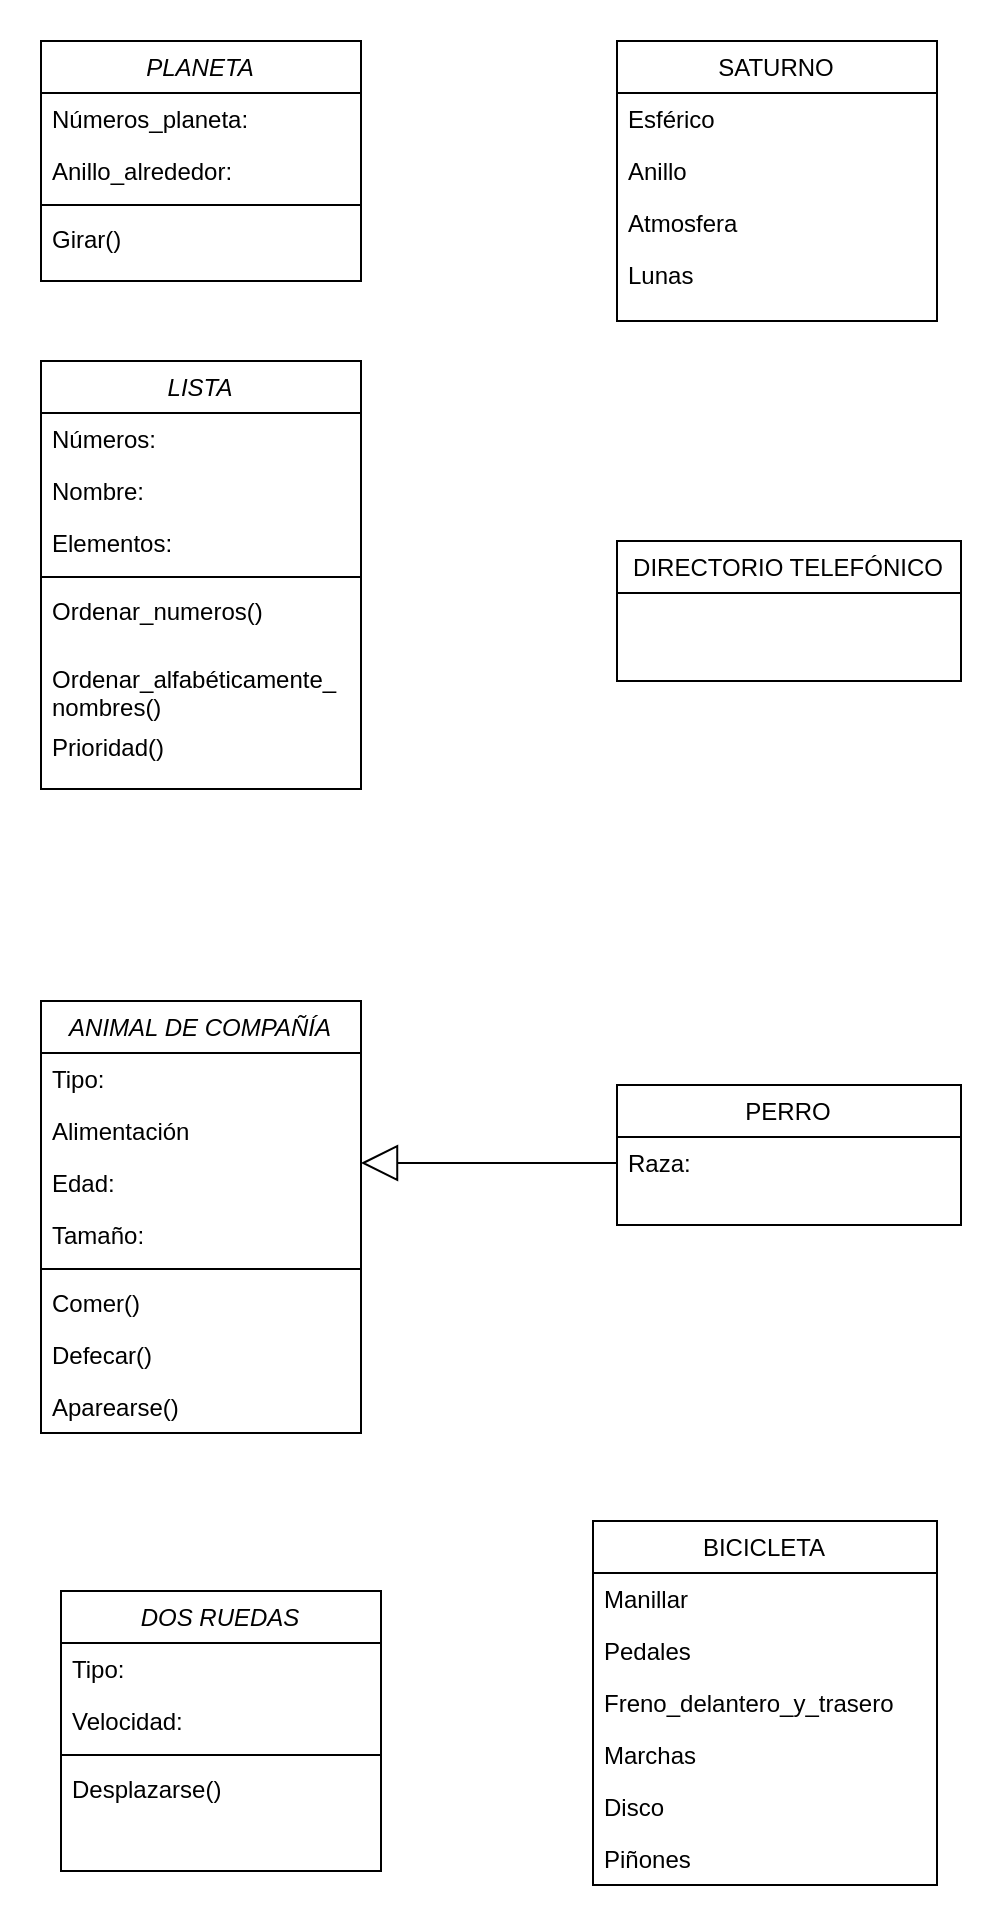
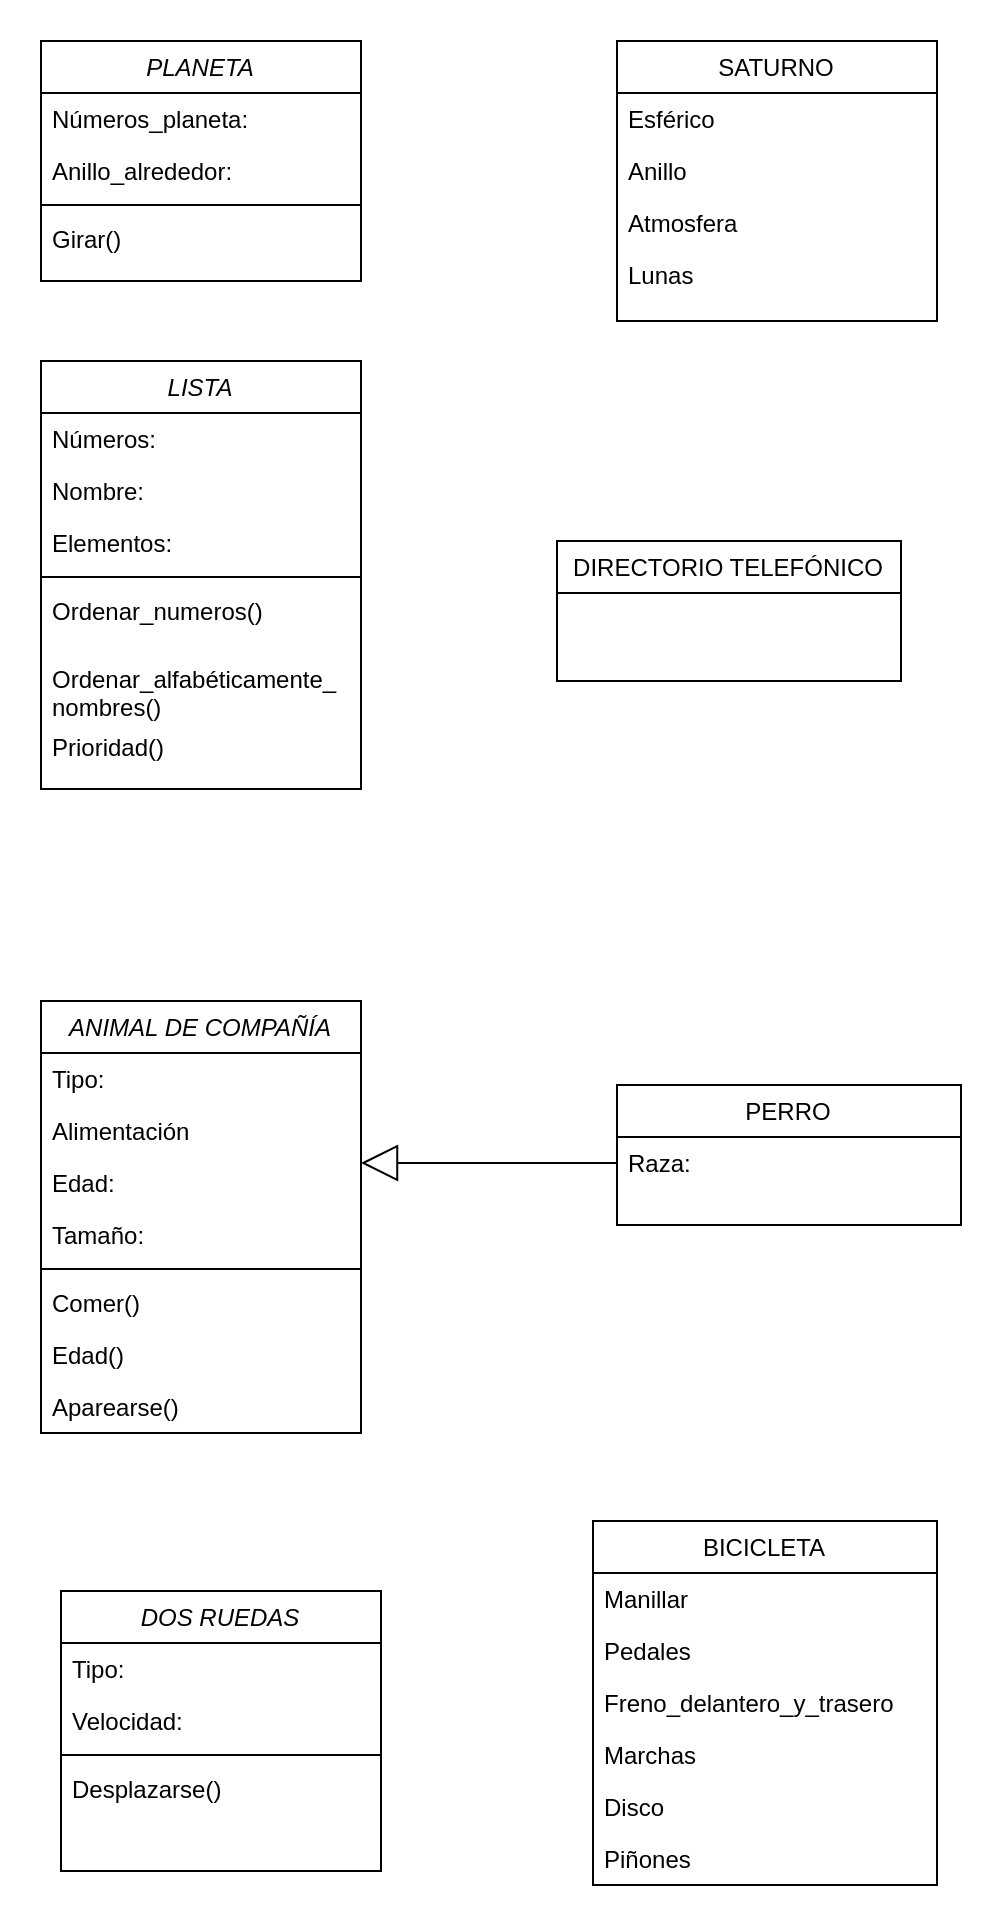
- <mxCell id="20" value="DIRECTORIO TELEFÓNICO" style="swimlane;fontStyle=0;align=center;verticalAlign=top;childLayout=stackLayout;horizontal=1;startSize=26;horizontalStack=0;resizeParent=1;resizeLast=0;collapsible=1;marginBottom=0;rounded=0;shadow=0;strokeWidth=1;" vertex="1" parent="1"><mxGeometry x="308" y="270" width="172" height="70" as="geometry"><mxRectangle x="550" y="140" width="160" height="26" as="alternateBounds" /></mxGeometry></mxCell>
+ <mxCell id="20" value="DIRECTORIO TELEFÓNICO" style="swimlane;fontStyle=0;align=center;verticalAlign=top;childLayout=stackLayout;horizontal=1;startSize=26;horizontalStack=0;resizeParent=1;resizeLast=0;collapsible=1;marginBottom=0;rounded=0;shadow=0;strokeWidth=1;" vertex="1" parent="1"><mxGeometry x="278" y="270" width="172" height="70" as="geometry"><mxRectangle x="550" y="140" width="160" height="26" as="alternateBounds" /></mxGeometry></mxCell>
- <mxCell id="36" value="Defecar()" style="text;align=left;verticalAlign=top;spacingLeft=4;spacingRight=4;overflow=hidden;rotatable=0;points=[[0,0.5],[1,0.5]];portConstraint=eastwest;rounded=0;shadow=0;html=0;" vertex="1" parent="29"><mxGeometry y="164" width="160" height="26" as="geometry" /></mxCell>
+ <mxCell id="36" value="Edad()" style="text;align=left;verticalAlign=top;spacingLeft=4;spacingRight=4;overflow=hidden;rotatable=0;points=[[0,0.5],[1,0.5]];portConstraint=eastwest;rounded=0;shadow=0;html=0;" vertex="1" parent="29"><mxGeometry y="164" width="160" height="26" as="geometry" /></mxCell>
